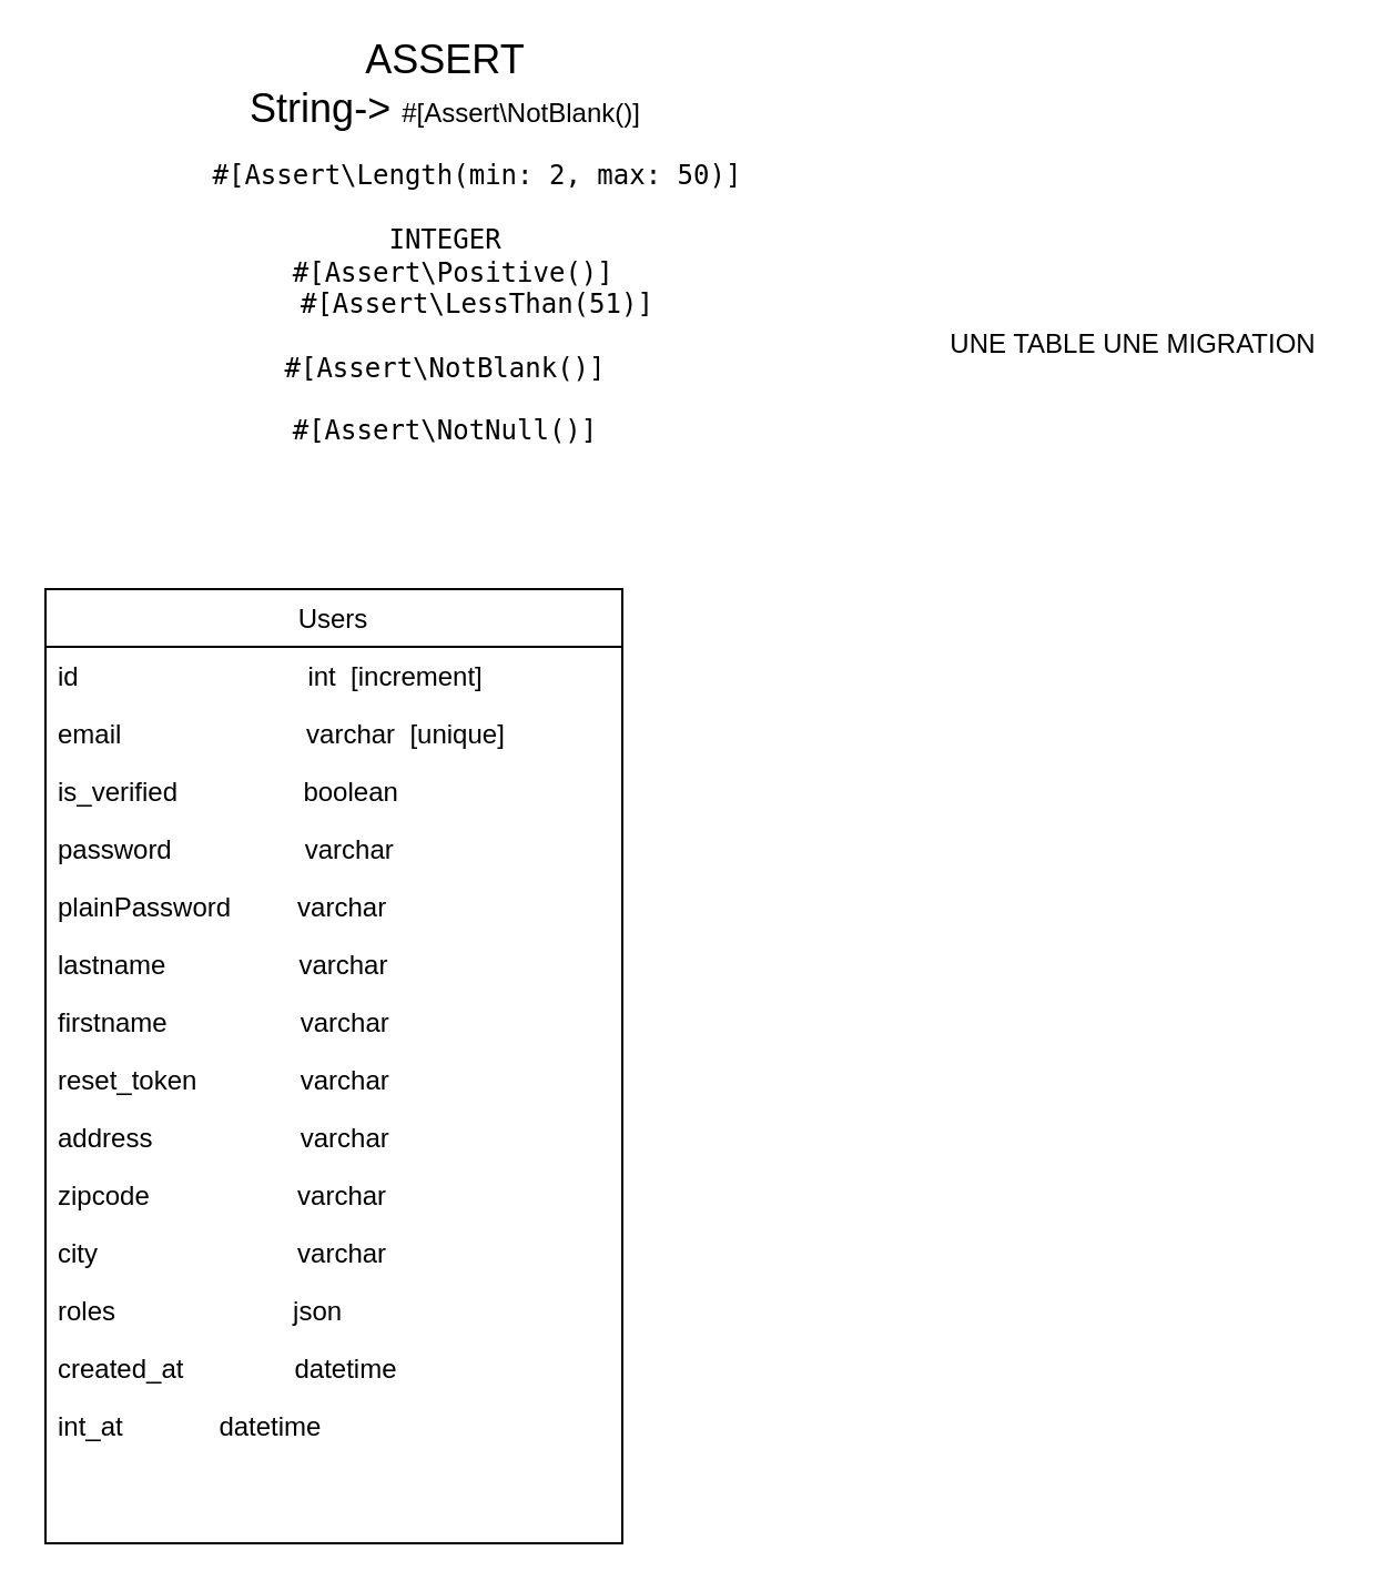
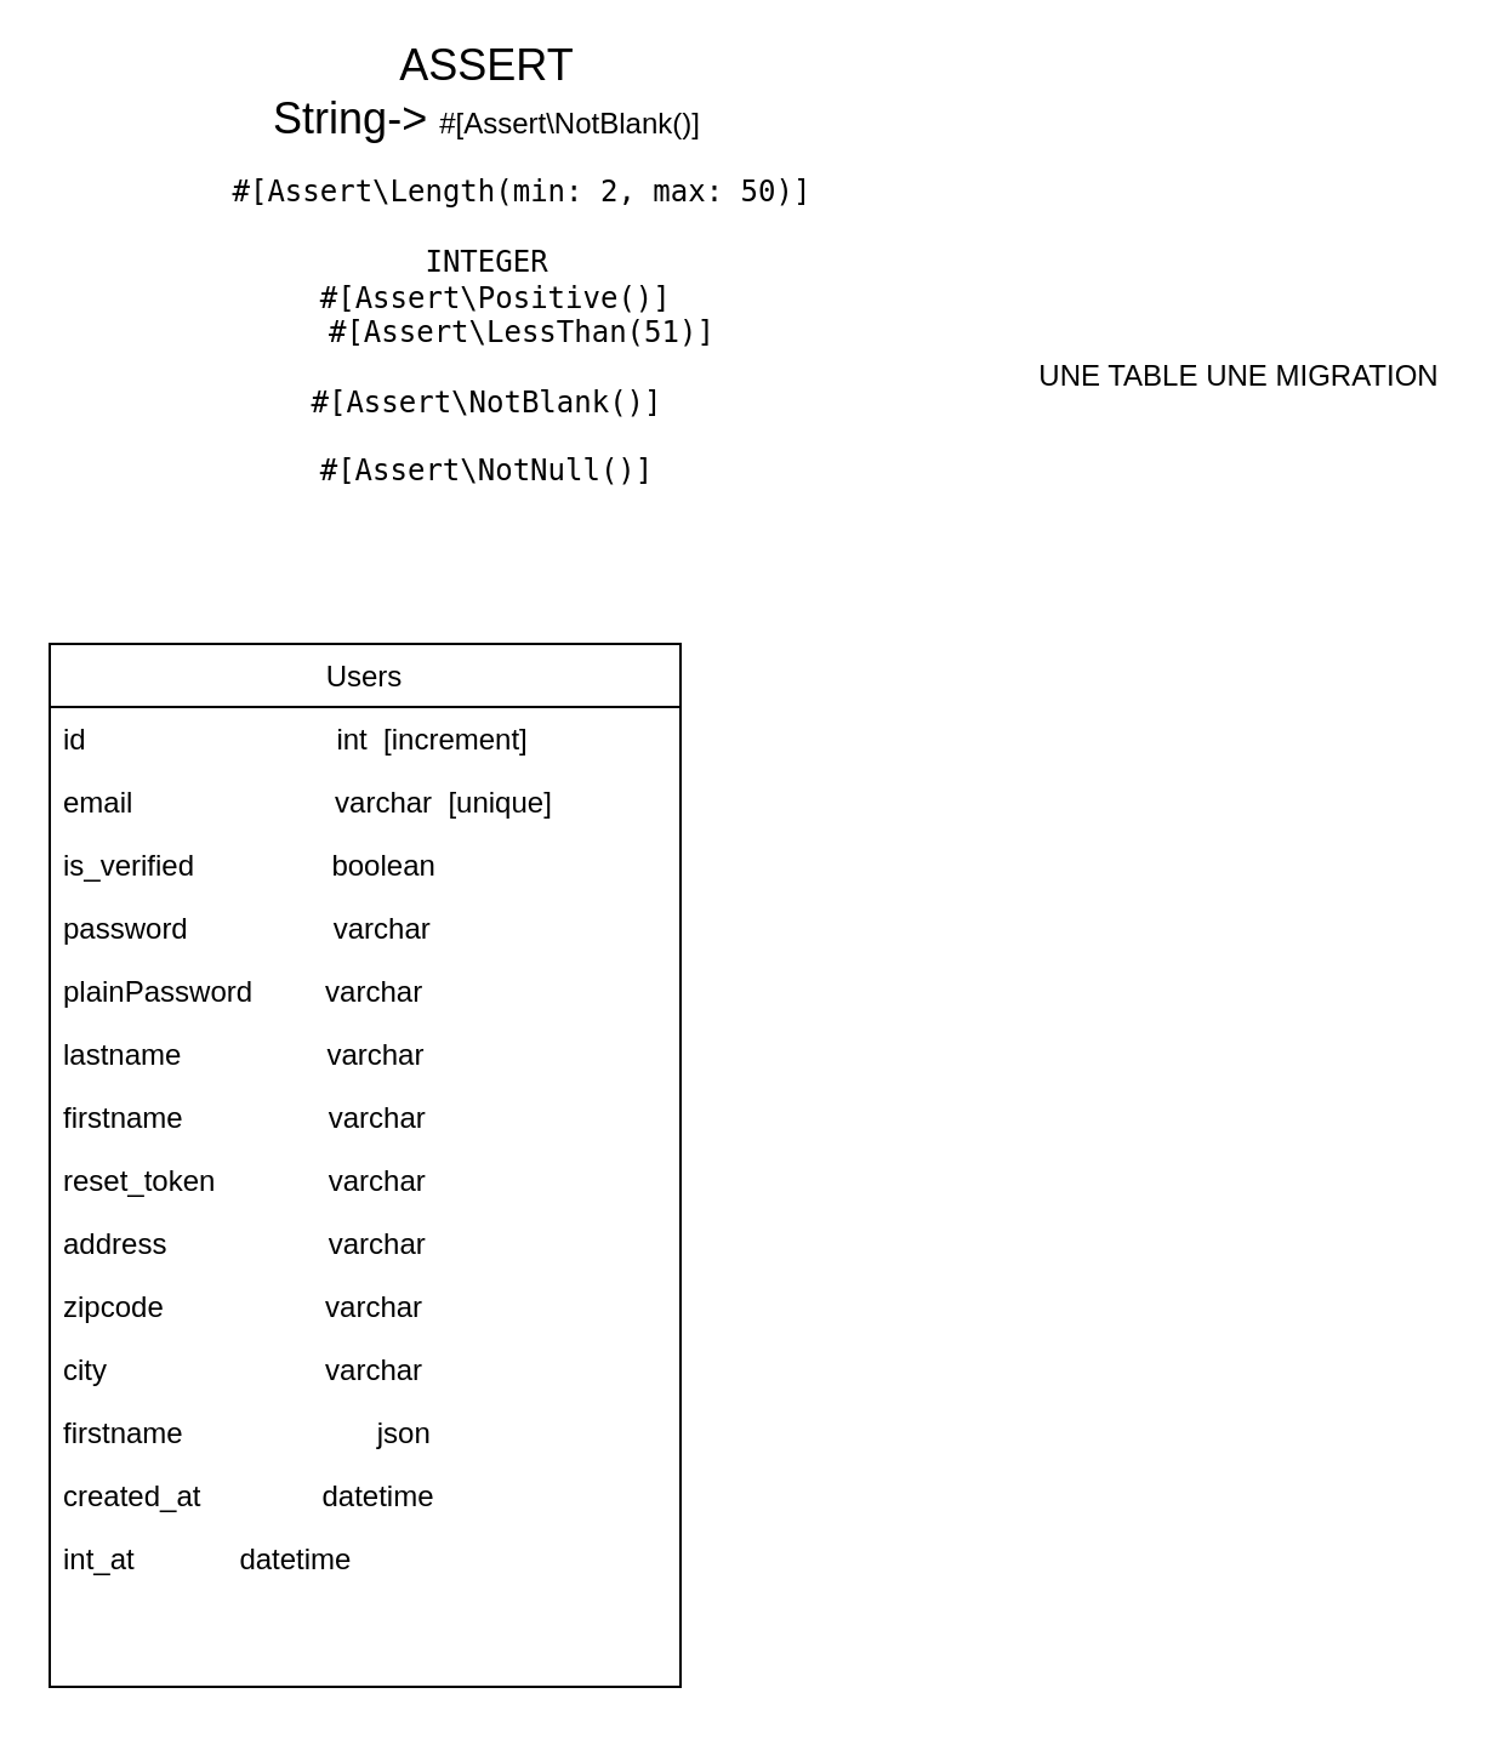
- <mxCell id="14" value="roles                        json" style="text;align=left;verticalAlign=top;spacingLeft=4;spacingRight=4;overflow=hidden;rotatable=0;points=[[0,0.5],[1,0.5]];portConstraint=eastwest;" parent="2" vertex="1"><mxGeometry y="312" width="260" height="26" as="geometry" /></mxCell>
+ <mxCell id="14" value="firstname                        json" style="text;align=left;verticalAlign=top;spacingLeft=4;spacingRight=4;overflow=hidden;rotatable=0;points=[[0,0.5],[1,0.5]];portConstraint=eastwest;" parent="2" vertex="1"><mxGeometry y="312" width="260" height="26" as="geometry" /></mxCell>
